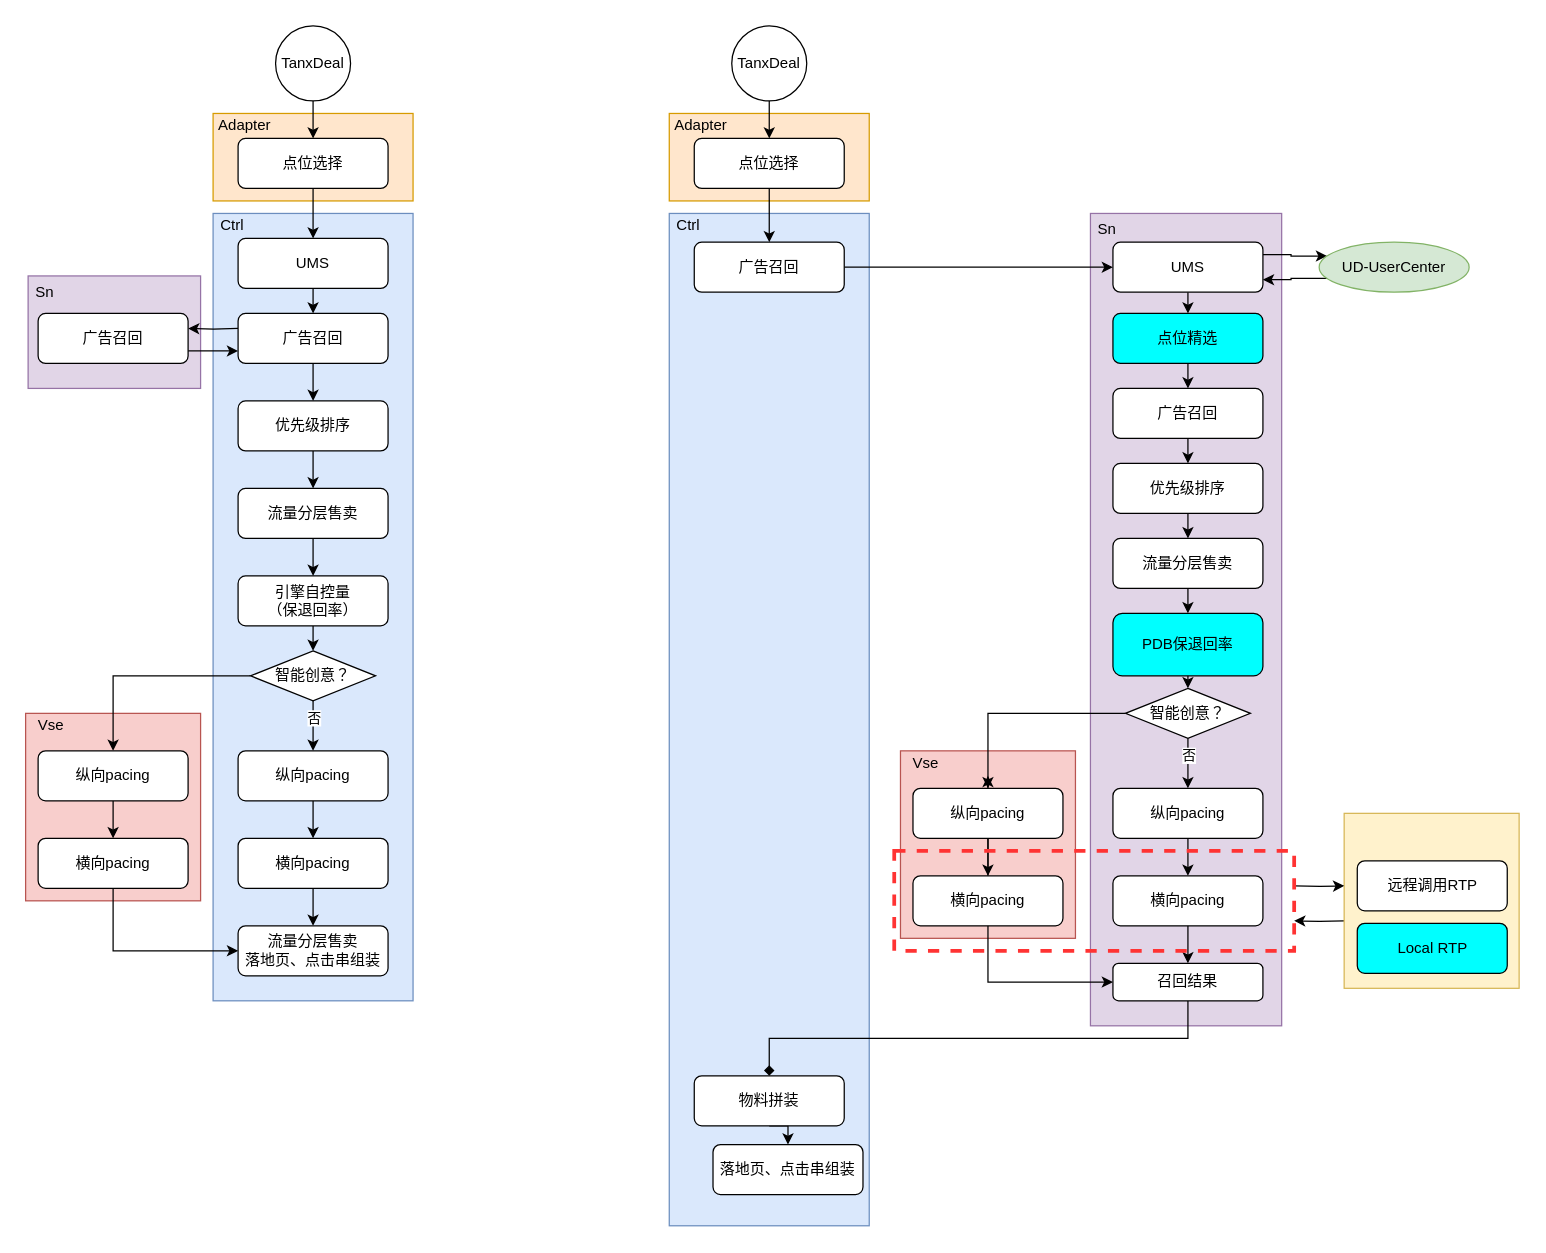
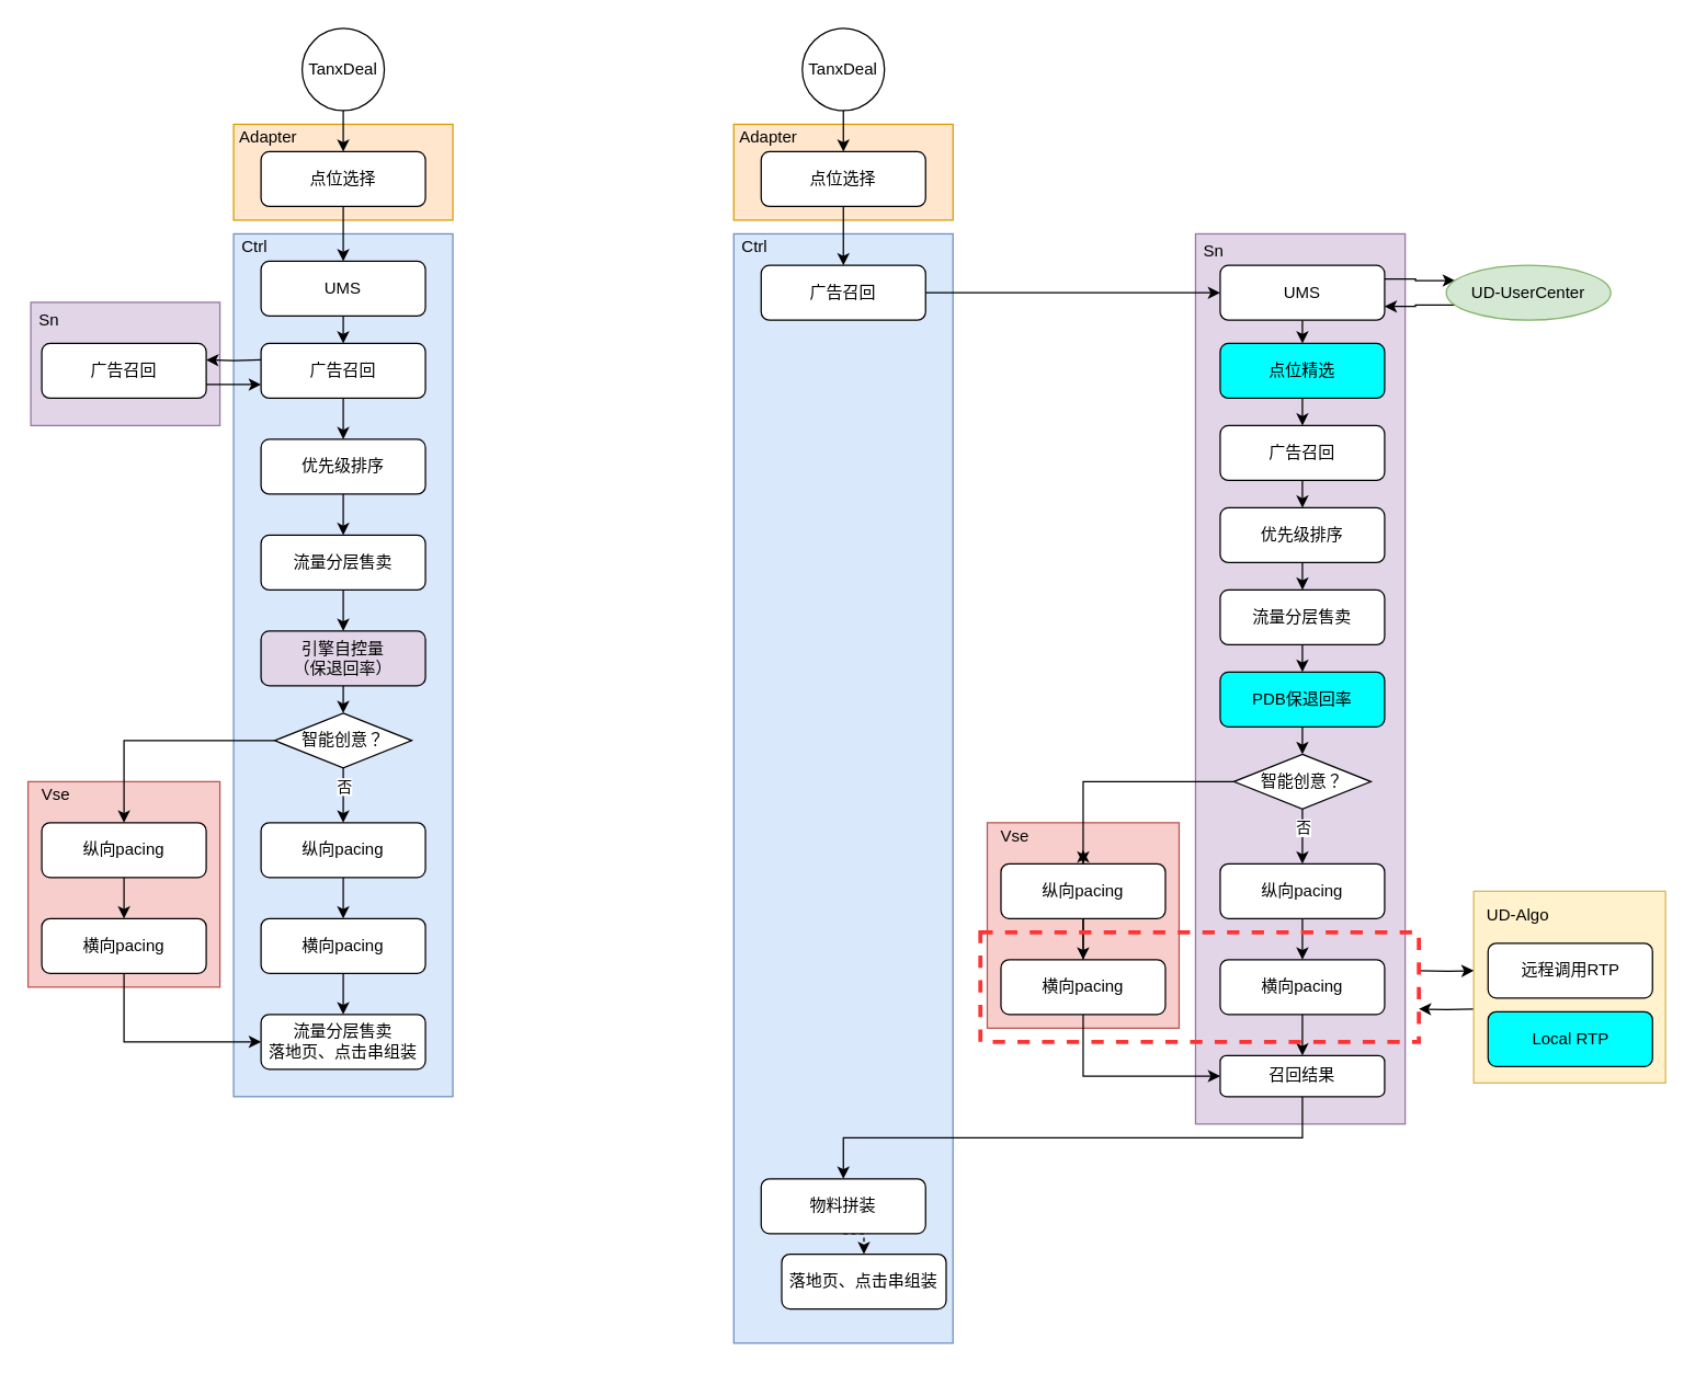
- <mxCell id="20" value="引擎自控量&lt;br&gt;（保退回率）" style="rounded=1;whiteSpace=wrap;html=1;fontSize=12;glass=0;strokeWidth=1;shadow=0;" vertex="1" parent="1"><mxGeometry x="190" y="460" width="120" height="40" as="geometry" /></mxCell>
+ <mxCell id="20" value="引擎自控量&lt;br&gt;（保退回率）" style="rounded=1;whiteSpace=wrap;html=1;fontSize=12;glass=0;strokeWidth=1;shadow=0;fillColor=#e1d5e7;" vertex="1" parent="1"><mxGeometry x="190" y="460" width="120" height="40" as="geometry" /></mxCell>
- <mxCell id="65" value="PDB保退回率" style="rounded=1;whiteSpace=wrap;html=1;fontSize=12;glass=0;strokeWidth=1;shadow=0;fillColor=#00FFFF;" vertex="1" parent="1"><mxGeometry x="890" y="490" width="120" height="50" as="geometry" /></mxCell>
+ <mxCell id="65" value="PDB保退回率" style="rounded=1;whiteSpace=wrap;html=1;fontSize=12;glass=0;strokeWidth=1;shadow=0;fillColor=#00FFFF;" vertex="1" parent="1"><mxGeometry x="890" y="490" width="120" height="40" as="geometry" /></mxCell>
+ <mxCell id="91" value="UD-Algo" style="text;html=1;resizable=0;autosize=1;align=center;verticalAlign=middle;points=[];fillColor=none;strokeColor=none;rounded=0;" vertex="1" parent="1"><mxGeometry x="1076.5" y="658" width="60" height="20" as="geometry" /></mxCell>
- <mxCell id="82" style="edgeStyle=orthogonalEdgeStyle;rounded=0;orthogonalLoop=1;jettySize=auto;html=1;exitX=0.5;exitY=1;exitDx=0;exitDy=0;entryX=0.5;entryY=0;entryDx=0;entryDy=0;endArrow=diamond;" edge="1" parent="1" source="83" target="55"><mxGeometry relative="1" as="geometry" /></mxCell>
+ <mxCell id="82" style="edgeStyle=orthogonalEdgeStyle;rounded=0;orthogonalLoop=1;jettySize=auto;html=1;exitX=0.5;exitY=1;exitDx=0;exitDy=0;entryX=0.5;entryY=0;entryDx=0;entryDy=0;" edge="1" parent="1" source="83" target="55"><mxGeometry relative="1" as="geometry" /></mxCell>
- <mxCell id="54" style="edgeStyle=orthogonalEdgeStyle;rounded=0;orthogonalLoop=1;jettySize=auto;html=1;exitX=0.5;exitY=1;exitDx=0;exitDy=0;entryX=0.5;entryY=0;entryDx=0;entryDy=0;" edge="1" parent="1" source="55" target="84"><mxGeometry relative="1" as="geometry" /></mxCell>
+ <mxCell id="54" style="edgeStyle=orthogonalEdgeStyle;rounded=0;orthogonalLoop=1;jettySize=auto;html=1;exitX=0.5;exitY=1;exitDx=0;exitDy=0;entryX=0.5;entryY=0;entryDx=0;entryDy=0;dashed=1;" edge="1" parent="1" source="55" target="84"><mxGeometry relative="1" as="geometry" /></mxCell>
